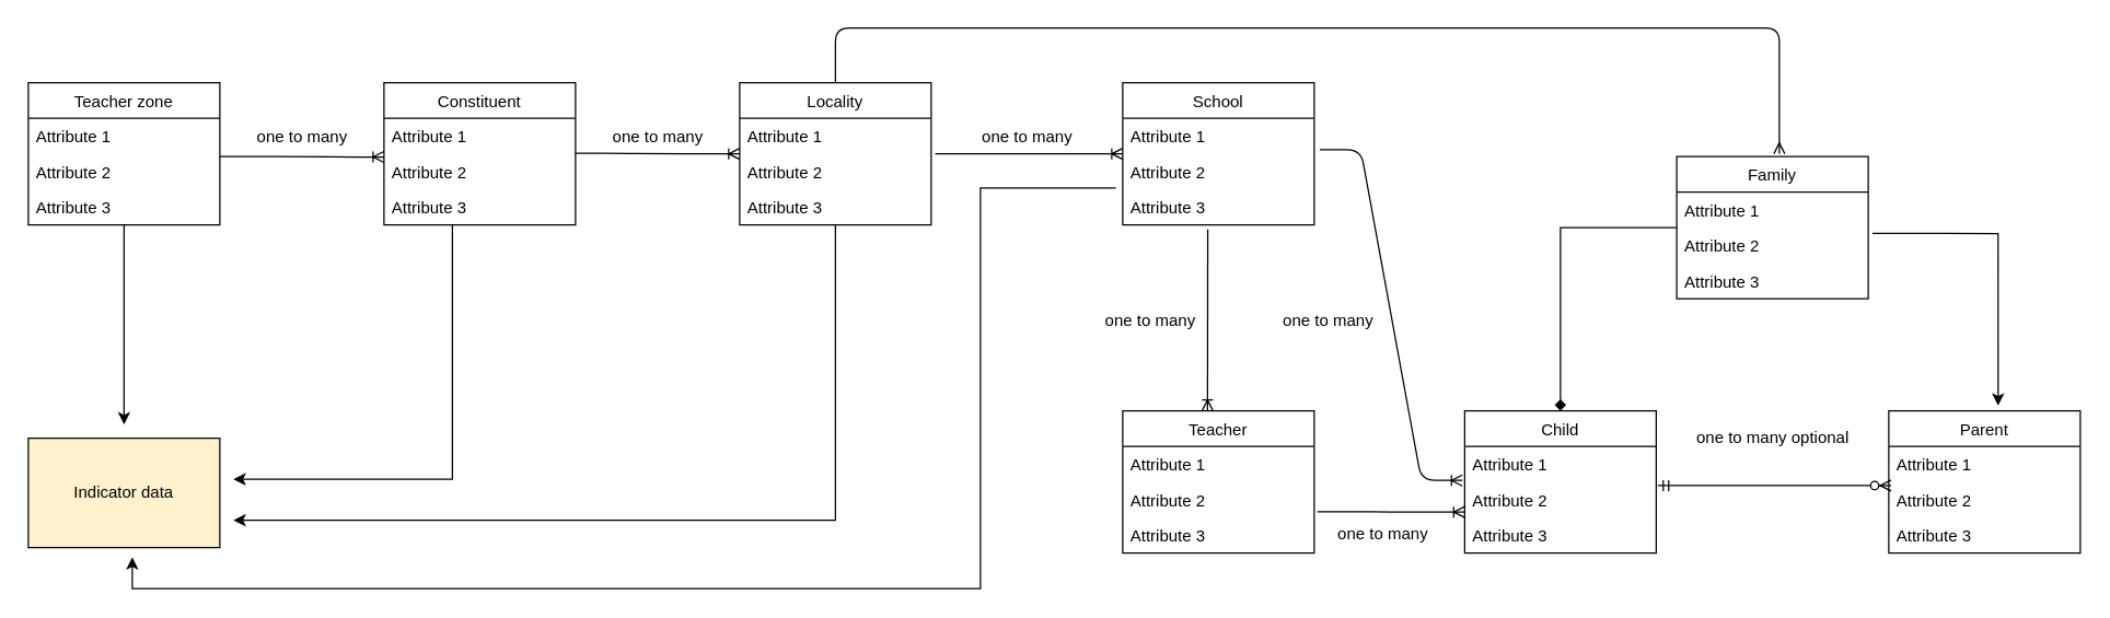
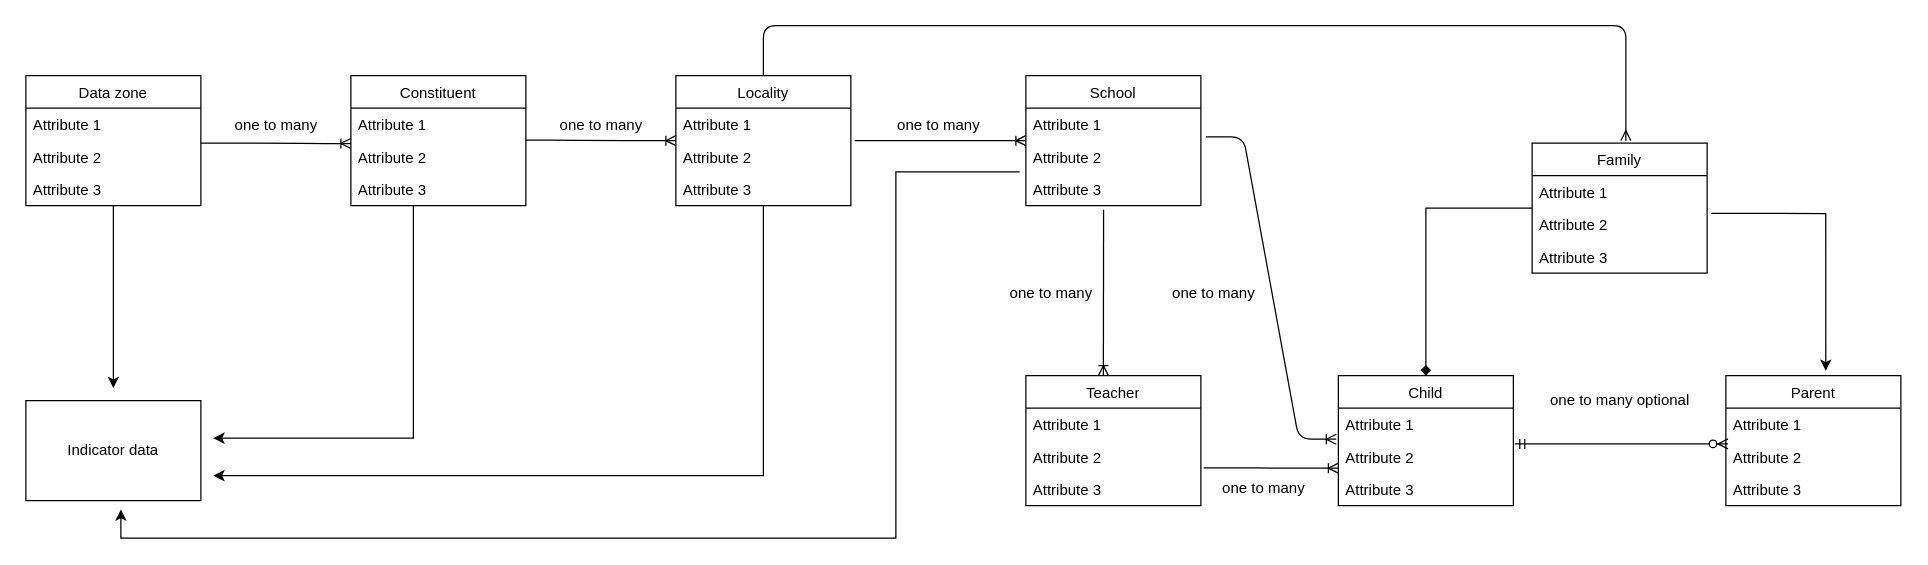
- <mxCell id="48" value="Teacher zone" style="swimlane;fontStyle=0;childLayout=stackLayout;horizontal=1;startSize=26;fillColor=none;horizontalStack=0;resizeParent=1;resizeParentMax=0;resizeLast=0;collapsible=1;marginBottom=0;" parent="1" vertex="1"><mxGeometry x="20" y="60" width="140" height="104" as="geometry" /></mxCell>
+ <mxCell id="48" value="Data zone" style="swimlane;fontStyle=0;childLayout=stackLayout;horizontal=1;startSize=26;fillColor=none;horizontalStack=0;resizeParent=1;resizeParentMax=0;resizeLast=0;collapsible=1;marginBottom=0;" parent="1" vertex="1"><mxGeometry x="20" y="60" width="140" height="104" as="geometry" /></mxCell>
- <mxCell id="54" value="Indicator data" style="rounded=0;whiteSpace=wrap;html=1;fillColor=#fff2cc;" parent="1" vertex="1"><mxGeometry x="20" y="320" width="140" height="80" as="geometry" /></mxCell>
+ <mxCell id="54" value="Indicator data" style="rounded=0;whiteSpace=wrap;html=1;" parent="1" vertex="1"><mxGeometry x="20" y="320" width="140" height="80" as="geometry" /></mxCell>
